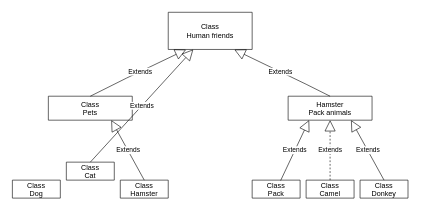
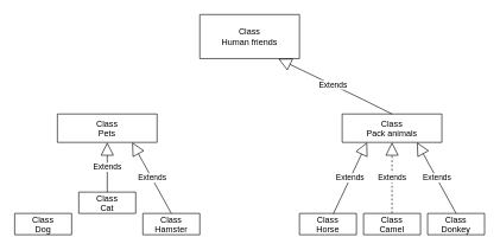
- <mxCell id="5" value="Extends" style="endArrow=block;endSize=16;endFill=0;html=1;rounded=0;exitX=0.5;exitY=0;exitDx=0;exitDy=0;entryX=0.212;entryY=1.005;entryDx=0;entryDy=0;entryPerimeter=0;" parent="1" source="3" edge="1" target="2"><mxGeometry x="0.042" width="160" relative="1" as="geometry"><mxPoint x="320" y="330" as="sourcePoint" /><mxPoint x="310" y="80" as="targetPoint" /><Array as="points"><mxPoint x="210" y="130" /></Array><mxPoint as="offset" /></mxGeometry></mxCell>
- <mxCell id="4" value="Hamster&#10;Pack animals" style="swimlane;fontStyle=0;childLayout=stackLayout;horizontal=1;startSize=72;fillColor=none;horizontalStack=0;resizeParent=1;resizeParentMax=0;resizeLast=0;collapsible=1;marginBottom=0;" parent="1" vertex="1"><mxGeometry x="480" y="160" width="140" height="40" as="geometry" /></mxCell>
+ <mxCell id="4" value="Class&#10;Pack animals" style="swimlane;fontStyle=0;childLayout=stackLayout;horizontal=1;startSize=72;fillColor=none;horizontalStack=0;resizeParent=1;resizeParentMax=0;resizeLast=0;collapsible=1;marginBottom=0;" parent="1" vertex="1"><mxGeometry x="480" y="160" width="140" height="40" as="geometry" /></mxCell>
- <mxCell id="15" value="Extends" style="endArrow=block;endSize=16;endFill=0;html=1;rounded=0;exitX=0.5;exitY=0;exitDx=0;exitDy=0;" parent="1" source="8" target="2" edge="1"><mxGeometry width="160" relative="1" as="geometry"><mxPoint x="320" y="330" as="sourcePoint" /><mxPoint x="480" y="330" as="targetPoint" /></mxGeometry></mxCell>
+ <mxCell id="15" value="Extends" style="endArrow=block;endSize=16;endFill=0;html=1;rounded=0;exitX=0.5;exitY=0;exitDx=0;exitDy=0;entryX=0.5;entryY=1;entryDx=0;entryDy=0;" parent="1" source="8" target="3" edge="1"><mxGeometry width="160" relative="1" as="geometry"><mxPoint x="320" y="330" as="sourcePoint" /><mxPoint x="480" y="330" as="targetPoint" /></mxGeometry></mxCell>
- <mxCell id="13" value="Class&#10; Pack" style="swimlane;fontStyle=0;childLayout=stackLayout;horizontal=1;startSize=62;fillColor=none;horizontalStack=0;resizeParent=1;resizeParentMax=0;resizeLast=0;collapsible=1;marginBottom=0;" parent="1" vertex="1"><mxGeometry x="420" y="300" width="80" height="30" as="geometry" /></mxCell>
+ <mxCell id="13" value="Class&#10; Horse" style="swimlane;fontStyle=0;childLayout=stackLayout;horizontal=1;startSize=62;fillColor=none;horizontalStack=0;resizeParent=1;resizeParentMax=0;resizeLast=0;collapsible=1;marginBottom=0;" parent="1" vertex="1"><mxGeometry x="420" y="300" width="80" height="30" as="geometry" /></mxCell>
